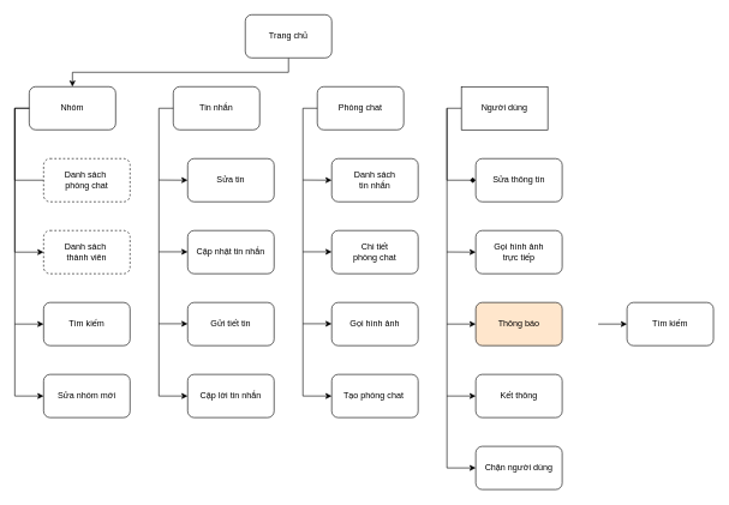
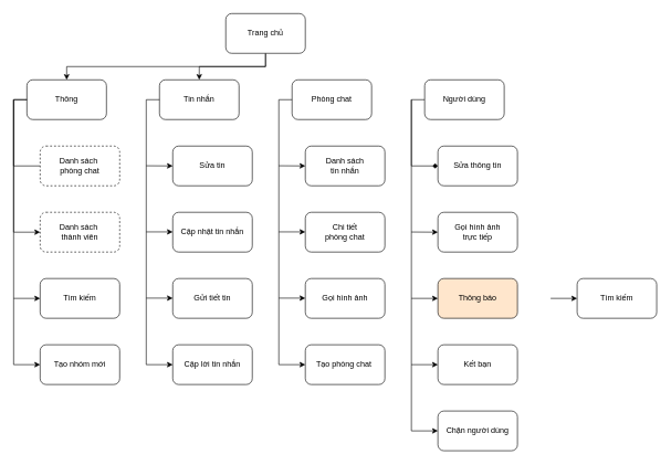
+ <mxCell id="3" style="edgeStyle=orthogonalEdgeStyle;rounded=0;orthogonalLoop=1;jettySize=auto;html=1;" edge="1" parent="1" source="4" target="40"><mxGeometry relative="1" as="geometry" /></mxCell>
- <mxCell id="9" value="Nhóm" style="rounded=1;whiteSpace=wrap;html=1;" vertex="1" parent="1"><mxGeometry x="40" y="120" width="120" height="60" as="geometry" /></mxCell>
+ <mxCell id="9" value="Thông" style="rounded=1;whiteSpace=wrap;html=1;" vertex="1" parent="1"><mxGeometry x="40" y="120" width="120" height="60" as="geometry" /></mxCell>
- <mxCell id="6" value="Người dùng" style="whiteSpace=wrap;html=1;rounded=0;" vertex="1" parent="1"><mxGeometry x="640" y="120" width="120" height="60" as="geometry" /></mxCell>
+ <mxCell id="6" value="Người dùng" style="rounded=1;whiteSpace=wrap;html=1;" vertex="1" parent="1"><mxGeometry x="640" y="120" width="120" height="60" as="geometry" /></mxCell>
- <mxCell id="33" value="Sửa nhóm mới" style="rounded=1;whiteSpace=wrap;html=1;" vertex="1" parent="1"><mxGeometry x="60" y="520" width="120" height="60" as="geometry" /></mxCell>
+ <mxCell id="33" value="Tạo nhóm mới" style="rounded=1;whiteSpace=wrap;html=1;" vertex="1" parent="1"><mxGeometry x="60" y="520" width="120" height="60" as="geometry" /></mxCell>
- <mxCell id="31" value="Kết thông" style="rounded=1;whiteSpace=wrap;html=1;" vertex="1" parent="1"><mxGeometry x="660" y="520" width="120" height="60" as="geometry" /></mxCell>
+ <mxCell id="31" value="Kết bạn" style="rounded=1;whiteSpace=wrap;html=1;" vertex="1" parent="1"><mxGeometry x="660" y="520" width="120" height="60" as="geometry" /></mxCell>
